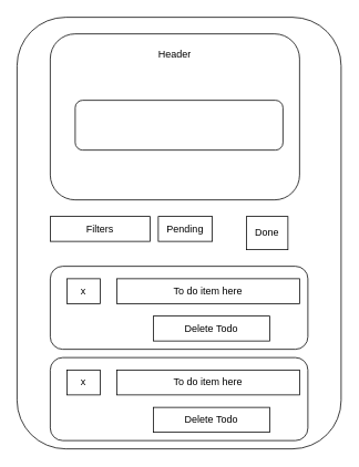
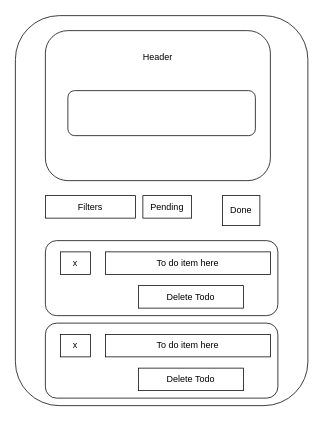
- <mxCell id="5" value="Header" style="text;html=1;strokeColor=none;fillColor=none;align=center;verticalAlign=middle;whiteSpace=wrap;rounded=0;" vertex="1" parent="1"><mxGeometry x="180" y="50" width="60" height="30" as="geometry" /></mxCell>
+ <mxCell id="5" value="Header" style="text;html=1;strokeColor=none;fillColor=none;align=center;verticalAlign=middle;whiteSpace=wrap;rounded=0;" vertex="1" parent="1"><mxGeometry x="180" y="60" width="60" height="30" as="geometry" /></mxCell>
